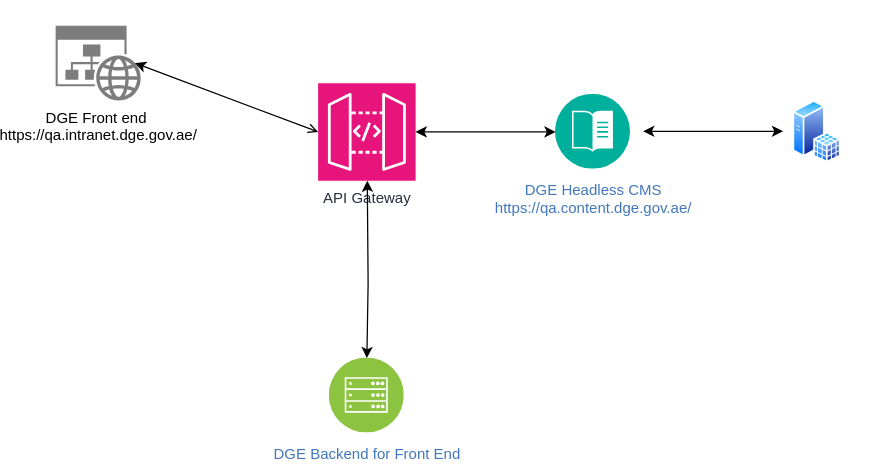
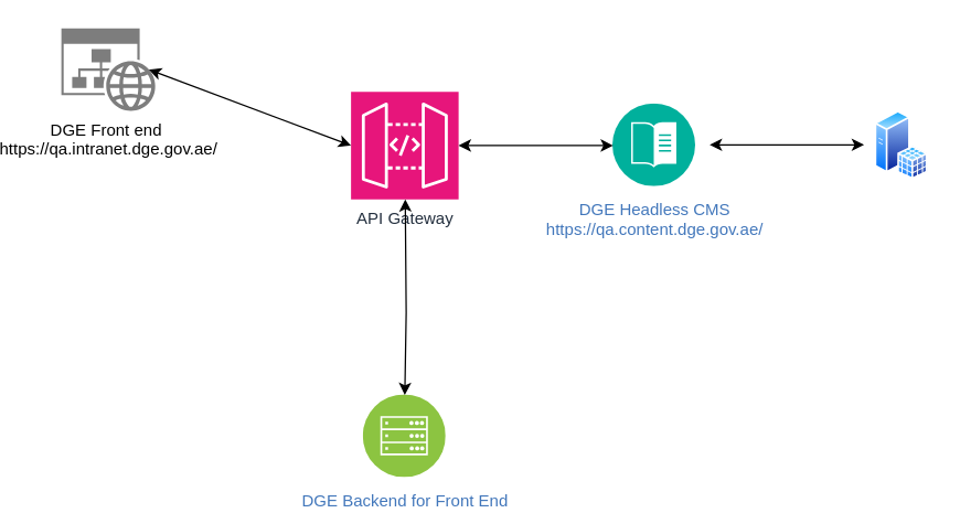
- <mxCell id="6" value="" style="endArrow=open;startArrow=classic;html=1;rounded=0;exitX=0.93;exitY=0.5;exitDx=0;exitDy=0;exitPerimeter=0;entryX=0;entryY=0.5;entryDx=0;entryDy=0;entryPerimeter=0;" edge="1" parent="1" source="2" target="3"><mxGeometry width="50" height="50" relative="1" as="geometry"><mxPoint x="270" y="286" as="sourcePoint" /><mxPoint x="320" y="236" as="targetPoint" /><Array as="points" /></mxGeometry></mxCell>
+ <mxCell id="6" value="" style="endArrow=classic;startArrow=classic;html=1;rounded=0;exitX=0.93;exitY=0.5;exitDx=0;exitDy=0;exitPerimeter=0;entryX=0;entryY=0.5;entryDx=0;entryDy=0;entryPerimeter=0;" edge="1" parent="1" source="2" target="3"><mxGeometry width="50" height="50" relative="1" as="geometry"><mxPoint x="270" y="286" as="sourcePoint" /><mxPoint x="320" y="236" as="targetPoint" /><Array as="points" /></mxGeometry></mxCell>
